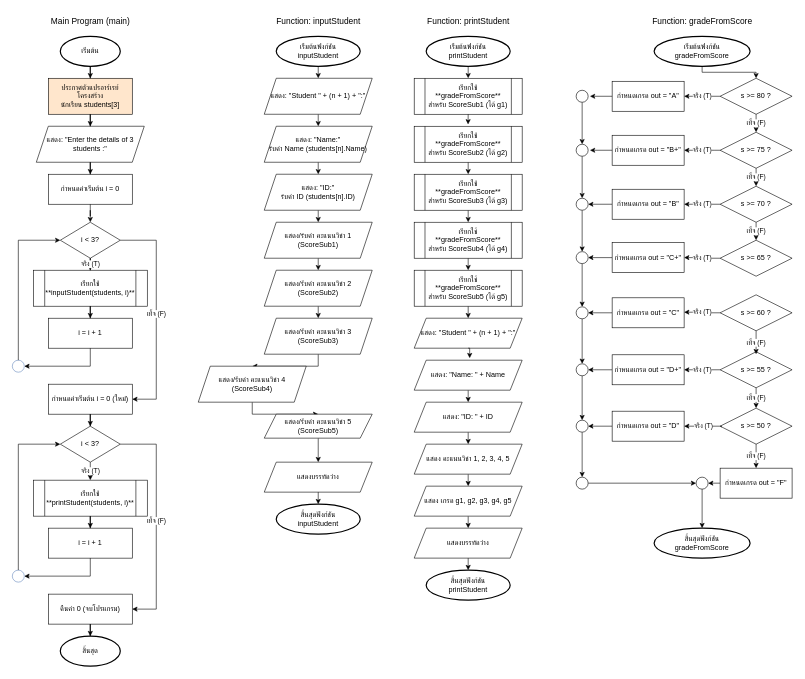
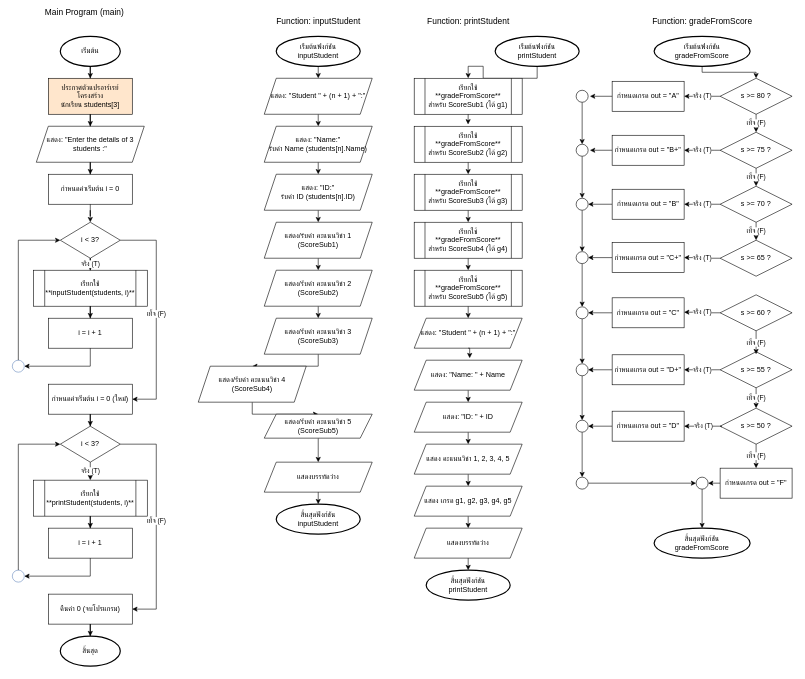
- <mxCell id="2" value="Main Program (main)" style="text;html=1;align=center;verticalAlign=middle;resizable=0;points=[];autosize=1;strokeColor=none;fillColor=none;fontSize=14;" vertex="1" parent="1"><mxGeometry x="60" y="20" width="180" height="30" as="geometry" /></mxCell>
+ <mxCell id="2" value="Main Program (main)" style="text;html=1;align=center;verticalAlign=middle;resizable=0;points=[];autosize=1;strokeColor=none;fillColor=none;fontSize=14;" vertex="1" parent="1"><mxGeometry x="50" y="5" width="180" height="30" as="geometry" /></mxCell>
- <mxCell id="58" value="เริ่มต้นฟังก์ชัน&lt;br&gt;printStudent" style="strokeWidth=2;html=1;shape=mxgraph.flowchart.start_1;whiteSpace=wrap;" vertex="1" parent="1"><mxGeometry x="710" y="60" width="140" height="50" as="geometry" /></mxCell>
+ <mxCell id="58" value="เริ่มต้นฟังก์ชัน&lt;br&gt;printStudent" style="strokeWidth=2;html=1;shape=mxgraph.flowchart.start_1;whiteSpace=wrap;" vertex="1" parent="1"><mxGeometry x="825" y="60" width="140" height="50" as="geometry" /></mxCell>
